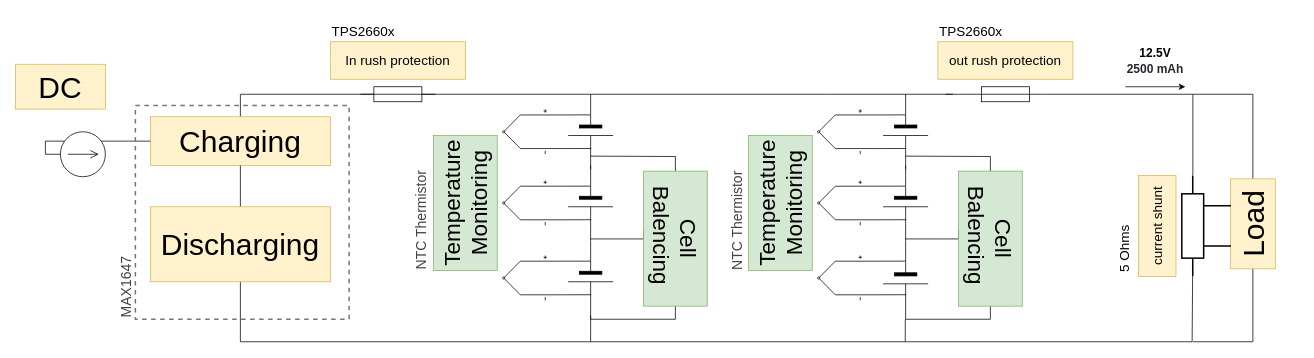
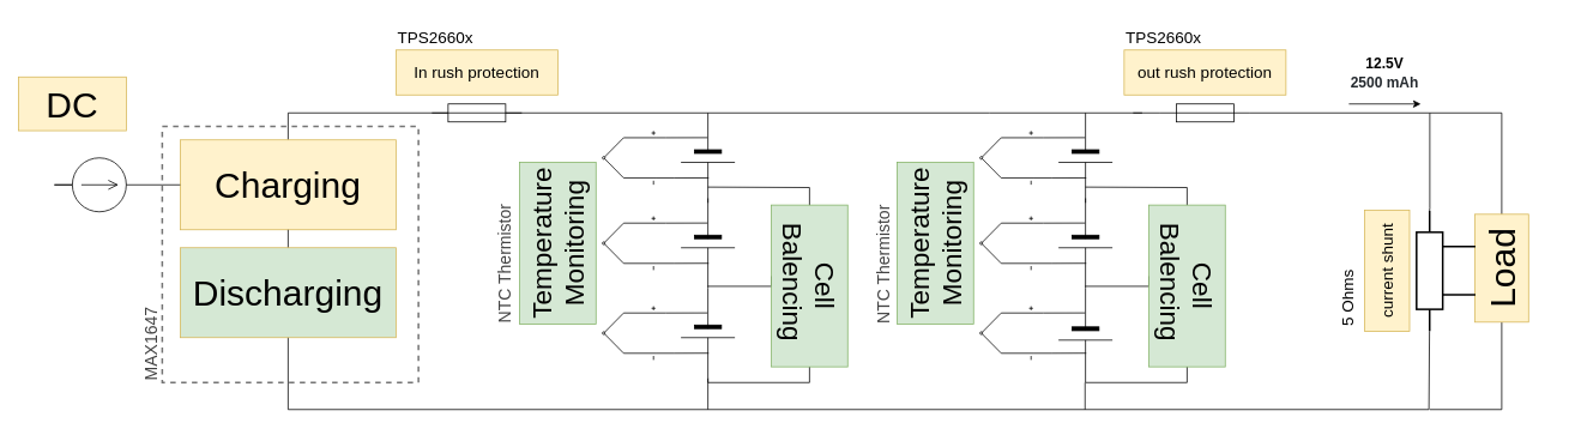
- <mxCell id="4" value="&lt;font style=&quot;font-size: 40px&quot;&gt;Charging&lt;/font&gt;" style="rounded=0;whiteSpace=wrap;html=1;fillColor=#fff2cc;strokeColor=#d6b656;" parent="1" vertex="1"><mxGeometry x="200" y="155" width="240" height="65" as="geometry" /></mxCell>
+ <mxCell id="4" value="&lt;font style=&quot;font-size: 40px&quot;&gt;Charging&lt;/font&gt;" style="rounded=0;whiteSpace=wrap;html=1;fillColor=#fff2cc;strokeColor=#d6b656;" parent="1" vertex="1"><mxGeometry x="200" y="155" width="240" height="100" as="geometry" /></mxCell>
- <mxCell id="52" value="&lt;font style=&quot;font-size: 40px&quot;&gt;Discharging&lt;/font&gt;" style="rounded=0;whiteSpace=wrap;html=1;fillColor=#fff2cc;strokeColor=#d6b656;" parent="1" vertex="1"><mxGeometry x="200" y="275" width="240" height="100" as="geometry" /></mxCell>
+ <mxCell id="52" value="&lt;font style=&quot;font-size: 40px&quot;&gt;Discharging&lt;/font&gt;" style="rounded=0;whiteSpace=wrap;html=1;fillColor=#d5e8d4;strokeColor=#d6b656;" parent="1" vertex="1"><mxGeometry x="200" y="275" width="240" height="100" as="geometry" /></mxCell>
